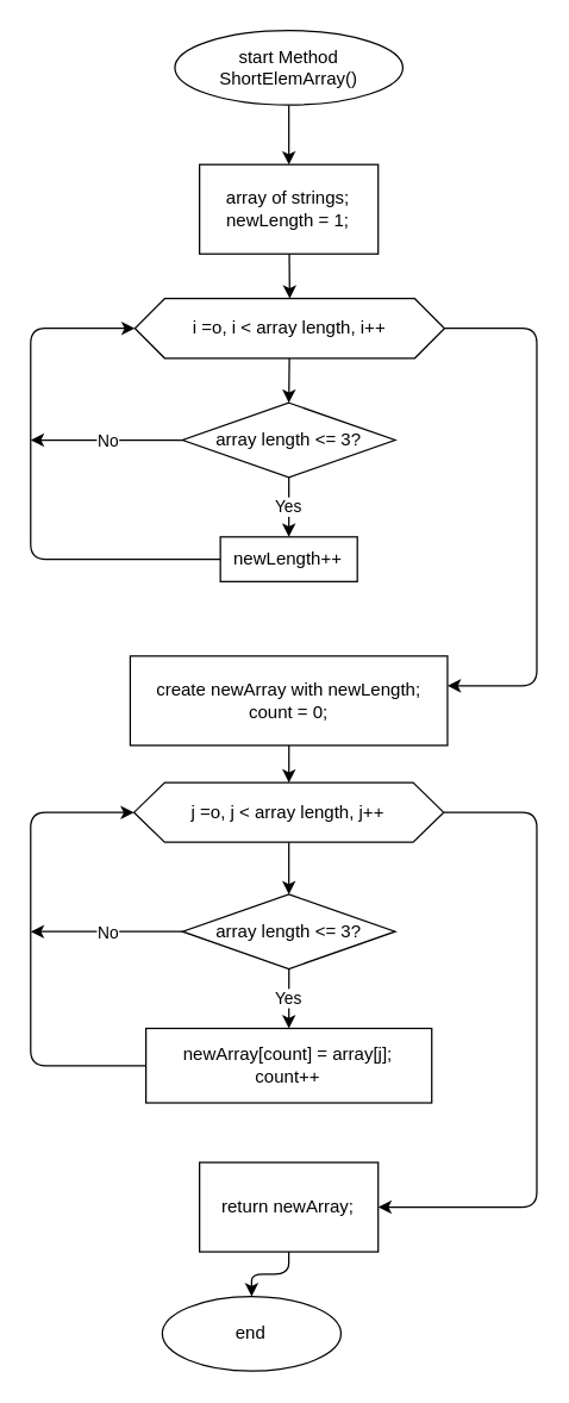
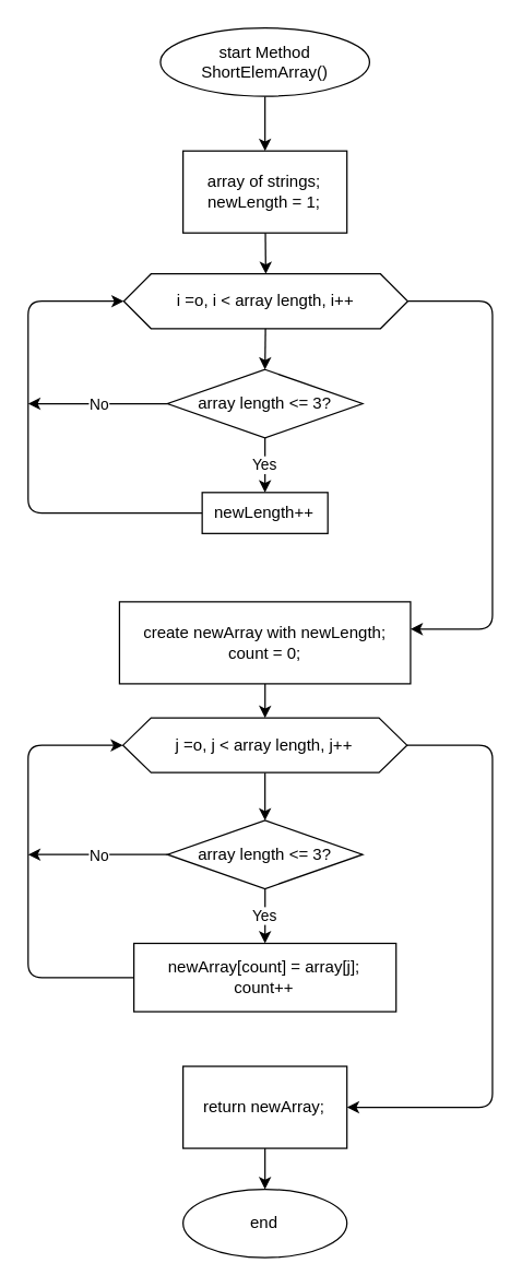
- <mxCell id="4" value="end" style="ellipse;whiteSpace=wrap;html=1;" vertex="1" parent="1"><mxGeometry x="108.44" y="870" width="120" height="50" as="geometry" /></mxCell>
+ <mxCell id="4" value="end" style="ellipse;whiteSpace=wrap;html=1;" vertex="1" parent="1"><mxGeometry x="133.44" y="870" width="120" height="50" as="geometry" /></mxCell>
